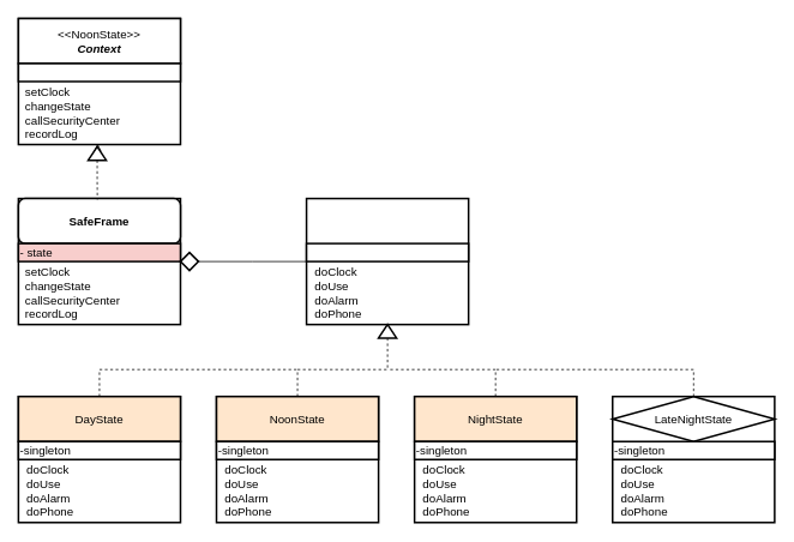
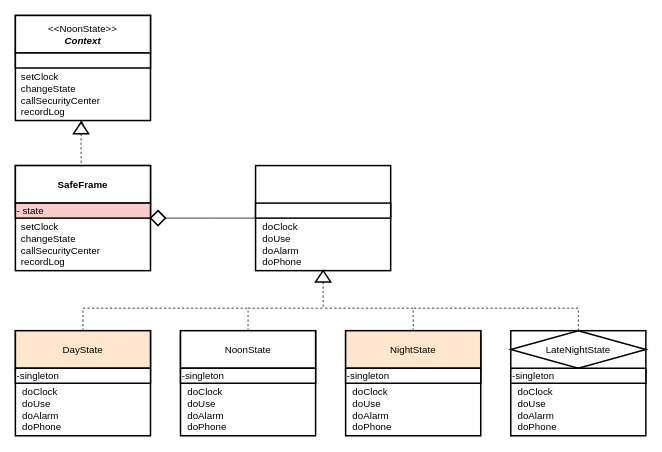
- <mxCell id="9" value="&lt;b&gt;SafeFrame&lt;/b&gt;" style="whiteSpace=wrap;html=1;fontSize=13;strokeWidth=2;rounded=1;" parent="1" vertex="1"><mxGeometry y="220" width="180" height="50" as="geometry" x="20" /></mxCell>
+ <mxCell id="9" value="&lt;b&gt;SafeFrame&lt;/b&gt;" style="rounded=0;whiteSpace=wrap;html=1;fontSize=13;strokeWidth=2;" parent="1" vertex="1"><mxGeometry y="220" width="180" height="50" as="geometry" x="20" /></mxCell>
- <mxCell id="23" value="NoonState" style="rounded=0;whiteSpace=wrap;html=1;fontSize=13;strokeWidth=2;fillColor=#ffe6cc;" parent="1" vertex="1"><mxGeometry x="240" y="440" width="180" height="50" as="geometry" /></mxCell>
+ <mxCell id="23" value="NoonState" style="rounded=0;whiteSpace=wrap;html=1;fontSize=13;strokeWidth=2;" parent="1" vertex="1"><mxGeometry x="240" y="440" width="180" height="50" as="geometry" /></mxCell>
